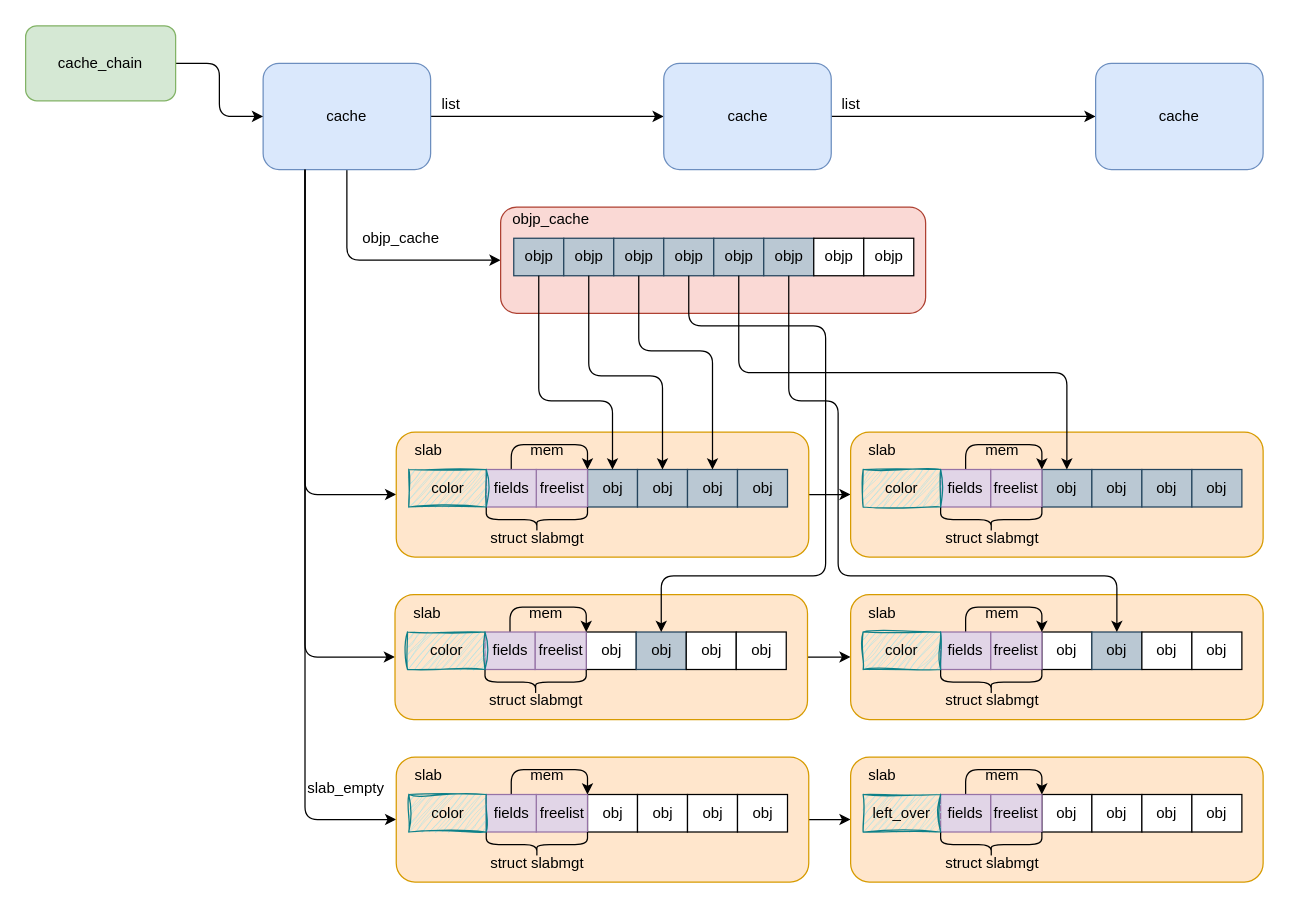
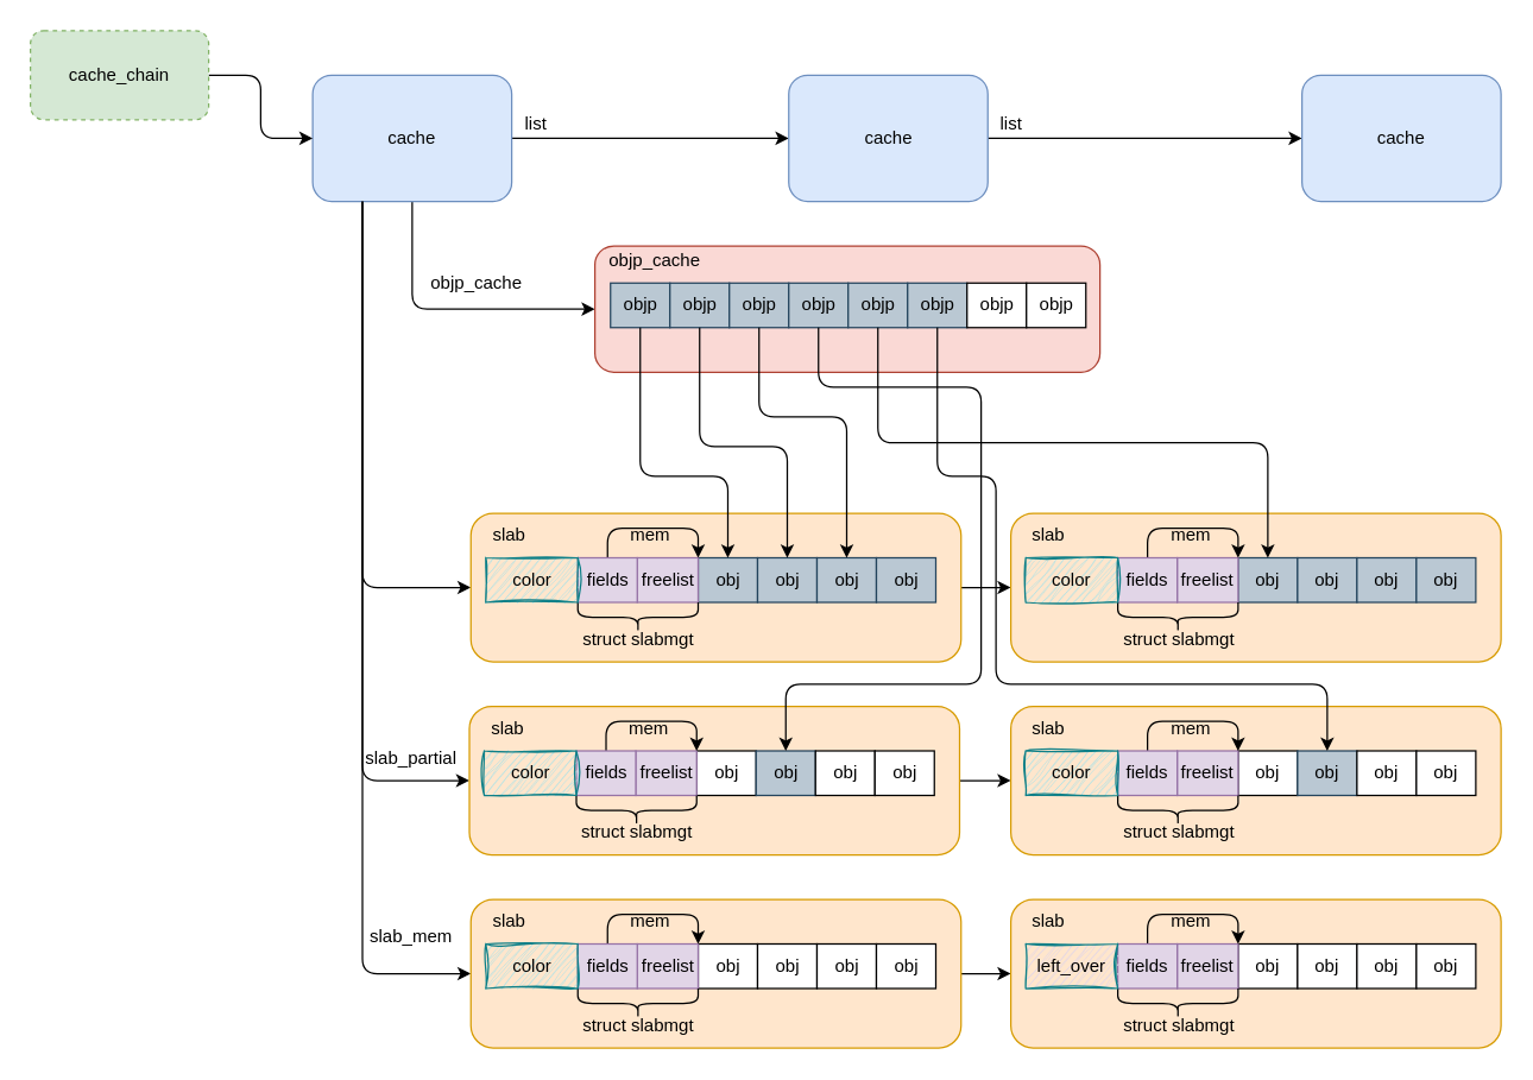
- <mxCell id="10" value="cache_chain" style="rounded=1;whiteSpace=wrap;html=1;fillColor=#d5e8d4;strokeColor=#82b366;shadow=0;" parent="1" vertex="1"><mxGeometry x="20" y="20" width="120" height="60" as="geometry" /></mxCell>
+ <mxCell id="10" value="cache_chain" style="rounded=1;whiteSpace=wrap;html=1;fillColor=#d5e8d4;strokeColor=#82b366;shadow=0;dashed=1;" parent="1" vertex="1"><mxGeometry x="20" y="20" width="120" height="60" as="geometry" /></mxCell>
+ <mxCell id="7" value="slab_partial" style="text;html=1;align=center;verticalAlign=middle;resizable=0;points=[];autosize=1;strokeColor=none;fillColor=none;shadow=0;" parent="1" vertex="1"><mxGeometry x="235.5" y="495" width="80" height="30" as="geometry" /></mxCell>
- <mxCell id="8" value="slab_empty" style="text;html=1;align=center;verticalAlign=middle;resizable=0;points=[];autosize=1;strokeColor=none;fillColor=none;shadow=0;" parent="1" vertex="1"><mxGeometry x="235.5" y="615" width="80" height="30" as="geometry" /></mxCell>
+ <mxCell id="8" value="slab_mem" style="text;html=1;align=center;verticalAlign=middle;resizable=0;points=[];autosize=1;strokeColor=none;fillColor=none;shadow=0;" parent="1" vertex="1"><mxGeometry x="235.5" y="615" width="80" height="30" as="geometry" /></mxCell>
- <mxCell id="81" value="left_over" style="rounded=0;whiteSpace=wrap;html=1;shadow=0;fillStyle=auto;fillColor=#b0e3e6;strokeColor=#0e8088;glass=0;sketch=1;curveFitting=1;jiggle=2;" parent="1" vertex="1"><mxGeometry x="690" y="635" width="62" height="30" as="geometry" /></mxCell>
+ <mxCell id="81" value="left_over" style="rounded=0;whiteSpace=wrap;html=1;shadow=0;fillStyle=auto;fillColor=#e1d5e7;strokeColor=#0e8088;glass=0;sketch=1;curveFitting=1;jiggle=2;" parent="1" vertex="1"><mxGeometry x="690" y="635" width="62" height="30" as="geometry" /></mxCell>
